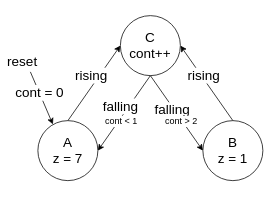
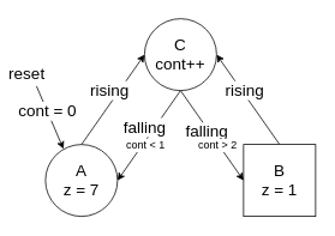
- <mxCell id="7" value="&lt;font style=&quot;font-size: 18px&quot;&gt;B&lt;br&gt;z = 1&lt;/font&gt;" style="ellipse;whiteSpace=wrap;html=1;aspect=fixed;" parent="1" vertex="1"><mxGeometry x="270" y="160" width="80" height="80" as="geometry" /></mxCell>
+ <mxCell id="7" value="&lt;font style=&quot;font-size: 18px&quot;&gt;B&lt;br&gt;z = 1&lt;/font&gt;" style="whiteSpace=wrap;html=1;aspect=fixed;rounded=0;" parent="1" vertex="1"><mxGeometry x="270" y="160" width="80" height="80" as="geometry" /></mxCell>
